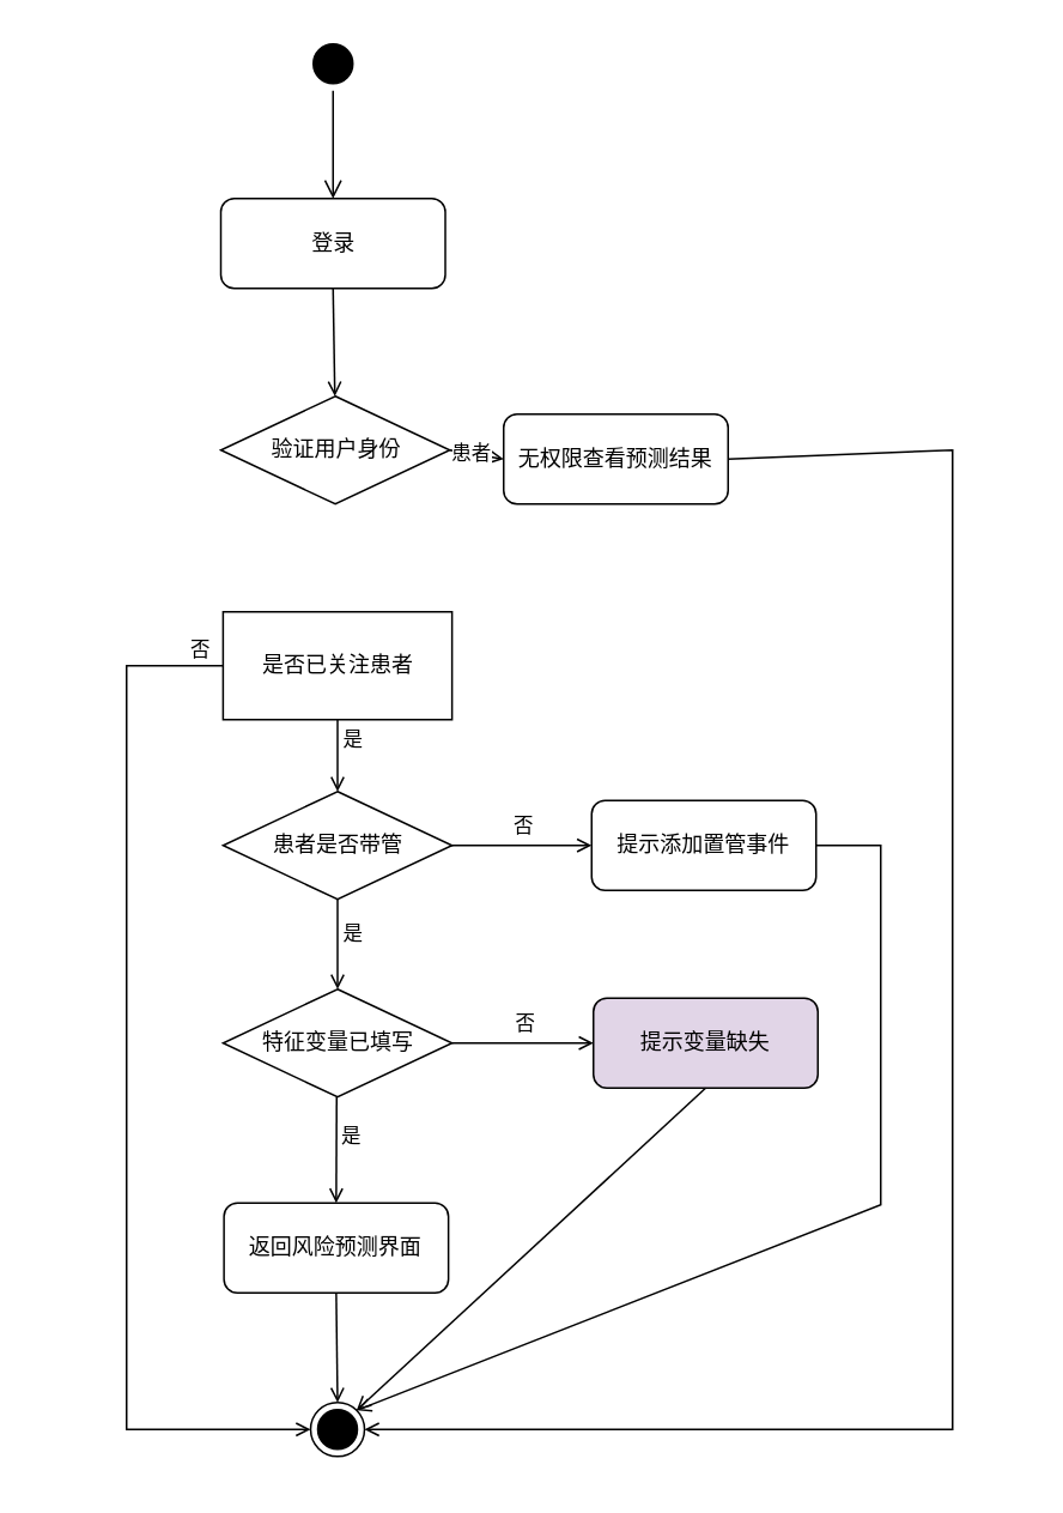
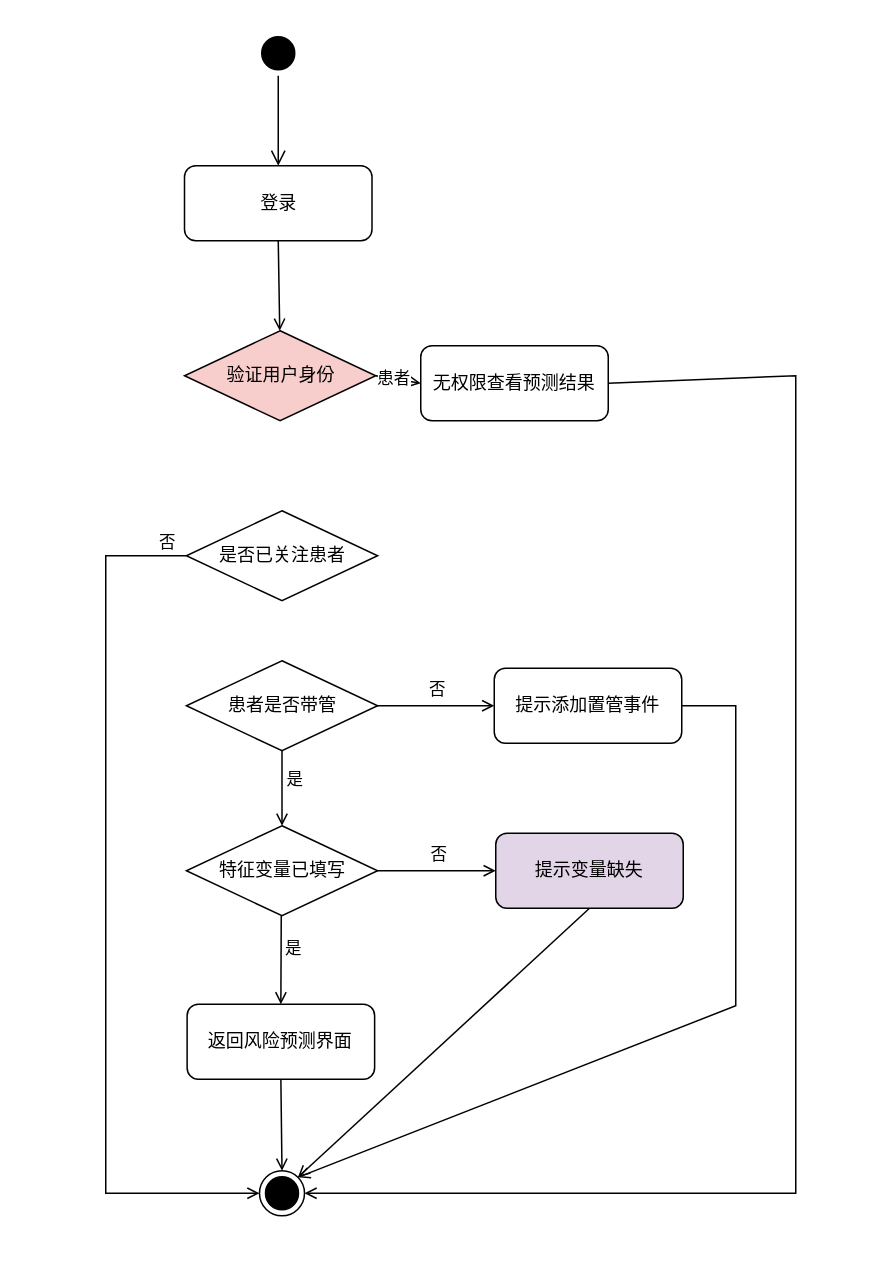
- <mxCell id="4" value="验证用户身份" style="rhombus;whiteSpace=wrap;html=1;" vertex="1" parent="1"><mxGeometry x="122.5" y="220" width="127.5" height="60" as="geometry" /></mxCell>
+ <mxCell id="4" value="验证用户身份" style="rhombus;whiteSpace=wrap;html=1;fillColor=#f8cecc;" vertex="1" parent="1"><mxGeometry x="122.5" y="220" width="127.5" height="60" as="geometry" /></mxCell>
- <mxCell id="7" value="是否已关注患者" style="whiteSpace=wrap;html=1;rounded=0;" vertex="1" parent="1"><mxGeometry x="123.75" y="340" width="127.5" height="60" as="geometry" /></mxCell>
+ <mxCell id="7" value="是否已关注患者" style="rhombus;whiteSpace=wrap;html=1;" vertex="1" parent="1"><mxGeometry x="123.75" y="340" width="127.5" height="60" as="geometry" /></mxCell>
- <mxCell id="8" value="" style="endArrow=open;html=1;rounded=0;endFill=0;exitX=0.5;exitY=1;exitDx=0;exitDy=0;entryX=0.5;entryY=0;entryDx=0;entryDy=0;" edge="1" parent="1" source="7" target="17"><mxGeometry width="50" height="50" relative="1" as="geometry"><mxPoint x="260" y="260" as="sourcePoint" /><mxPoint x="190" y="450" as="targetPoint" /></mxGeometry></mxCell>
- <mxCell id="9" value="是" style="edgeLabel;html=1;align=center;verticalAlign=middle;resizable=0;points=[];" vertex="1" connectable="0" parent="8"><mxGeometry x="-0.293" y="2" relative="1" as="geometry"><mxPoint x="6" y="-4" as="offset" /></mxGeometry></mxCell>
